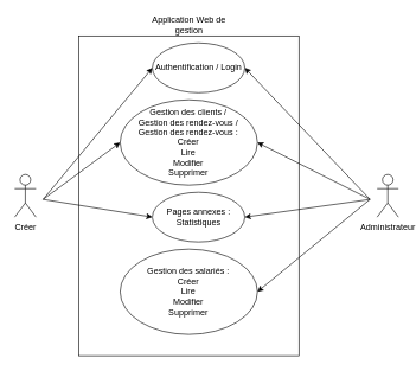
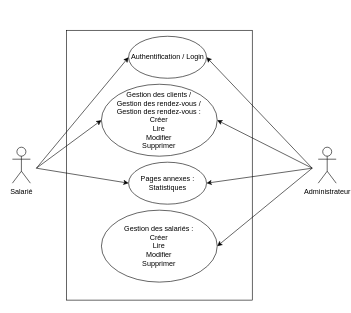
- <mxCell id="3" value="Application Web de gestion" style="text;html=1;align=center;verticalAlign=middle;whiteSpace=wrap;rounded=0;" vertex="1" parent="1"><mxGeometry x="207.5" y="20" width="115" height="30" as="geometry" /></mxCell>
- <mxCell id="5" value="&lt;div&gt;Créer&lt;/div&gt;" style="shape=umlActor;verticalLabelPosition=bottom;verticalAlign=top;html=1;outlineConnect=0;" vertex="1" parent="1"><mxGeometry x="20" y="245" width="30" height="60" as="geometry" /></mxCell>
+ <mxCell id="5" value="&lt;div&gt;Salarié&lt;/div&gt;" style="shape=umlActor;verticalLabelPosition=bottom;verticalAlign=top;html=1;outlineConnect=0;" vertex="1" parent="1"><mxGeometry x="20" y="245" width="30" height="60" as="geometry" /></mxCell>
